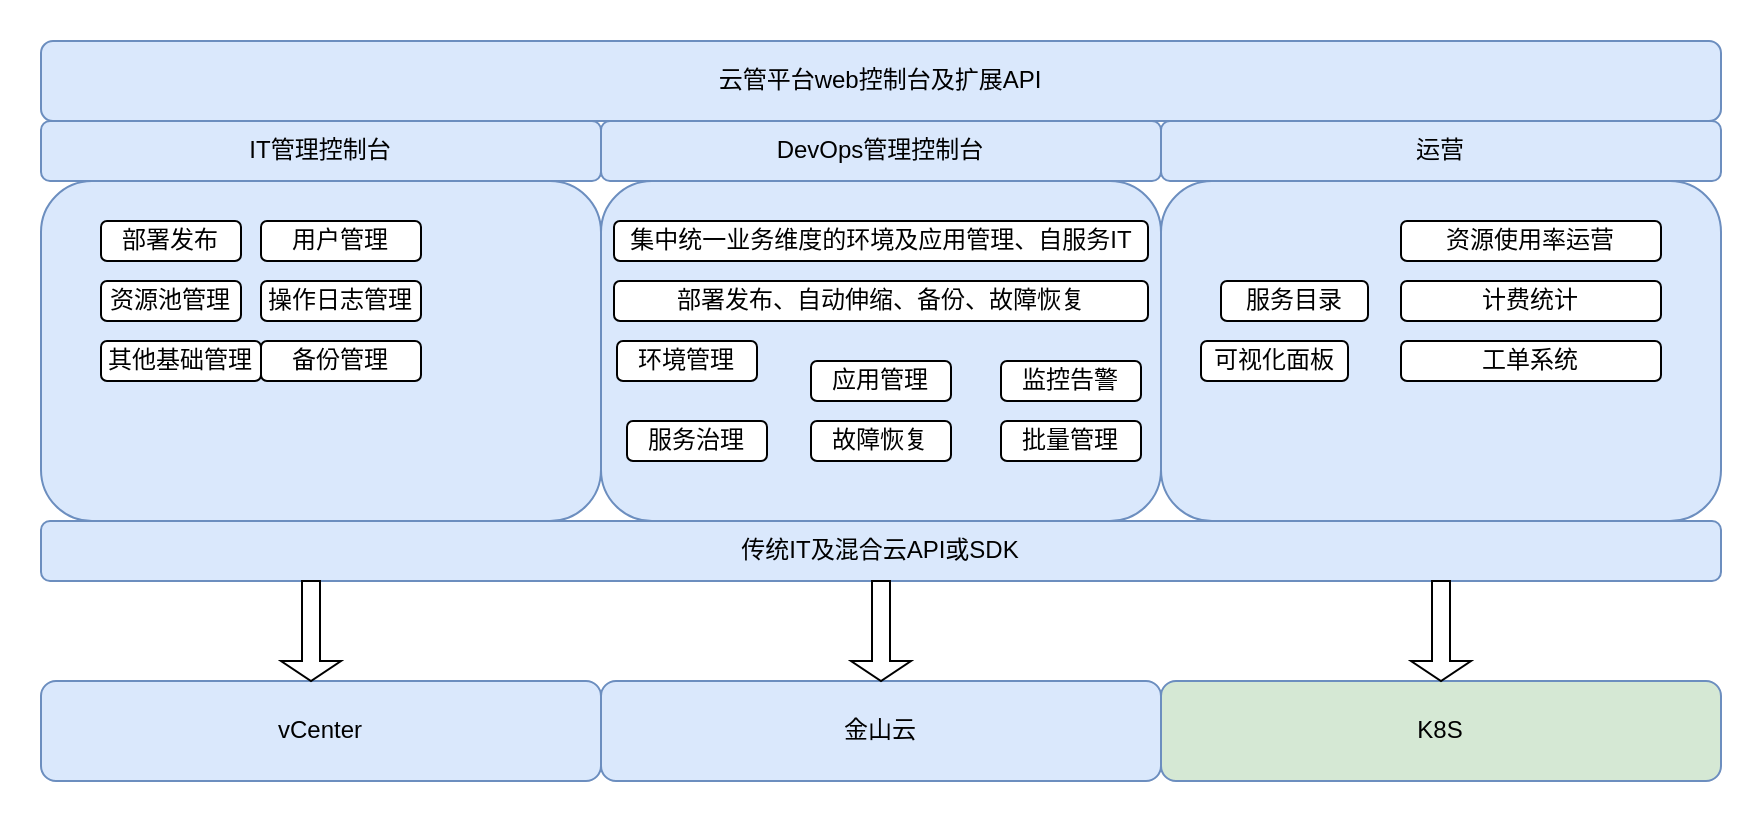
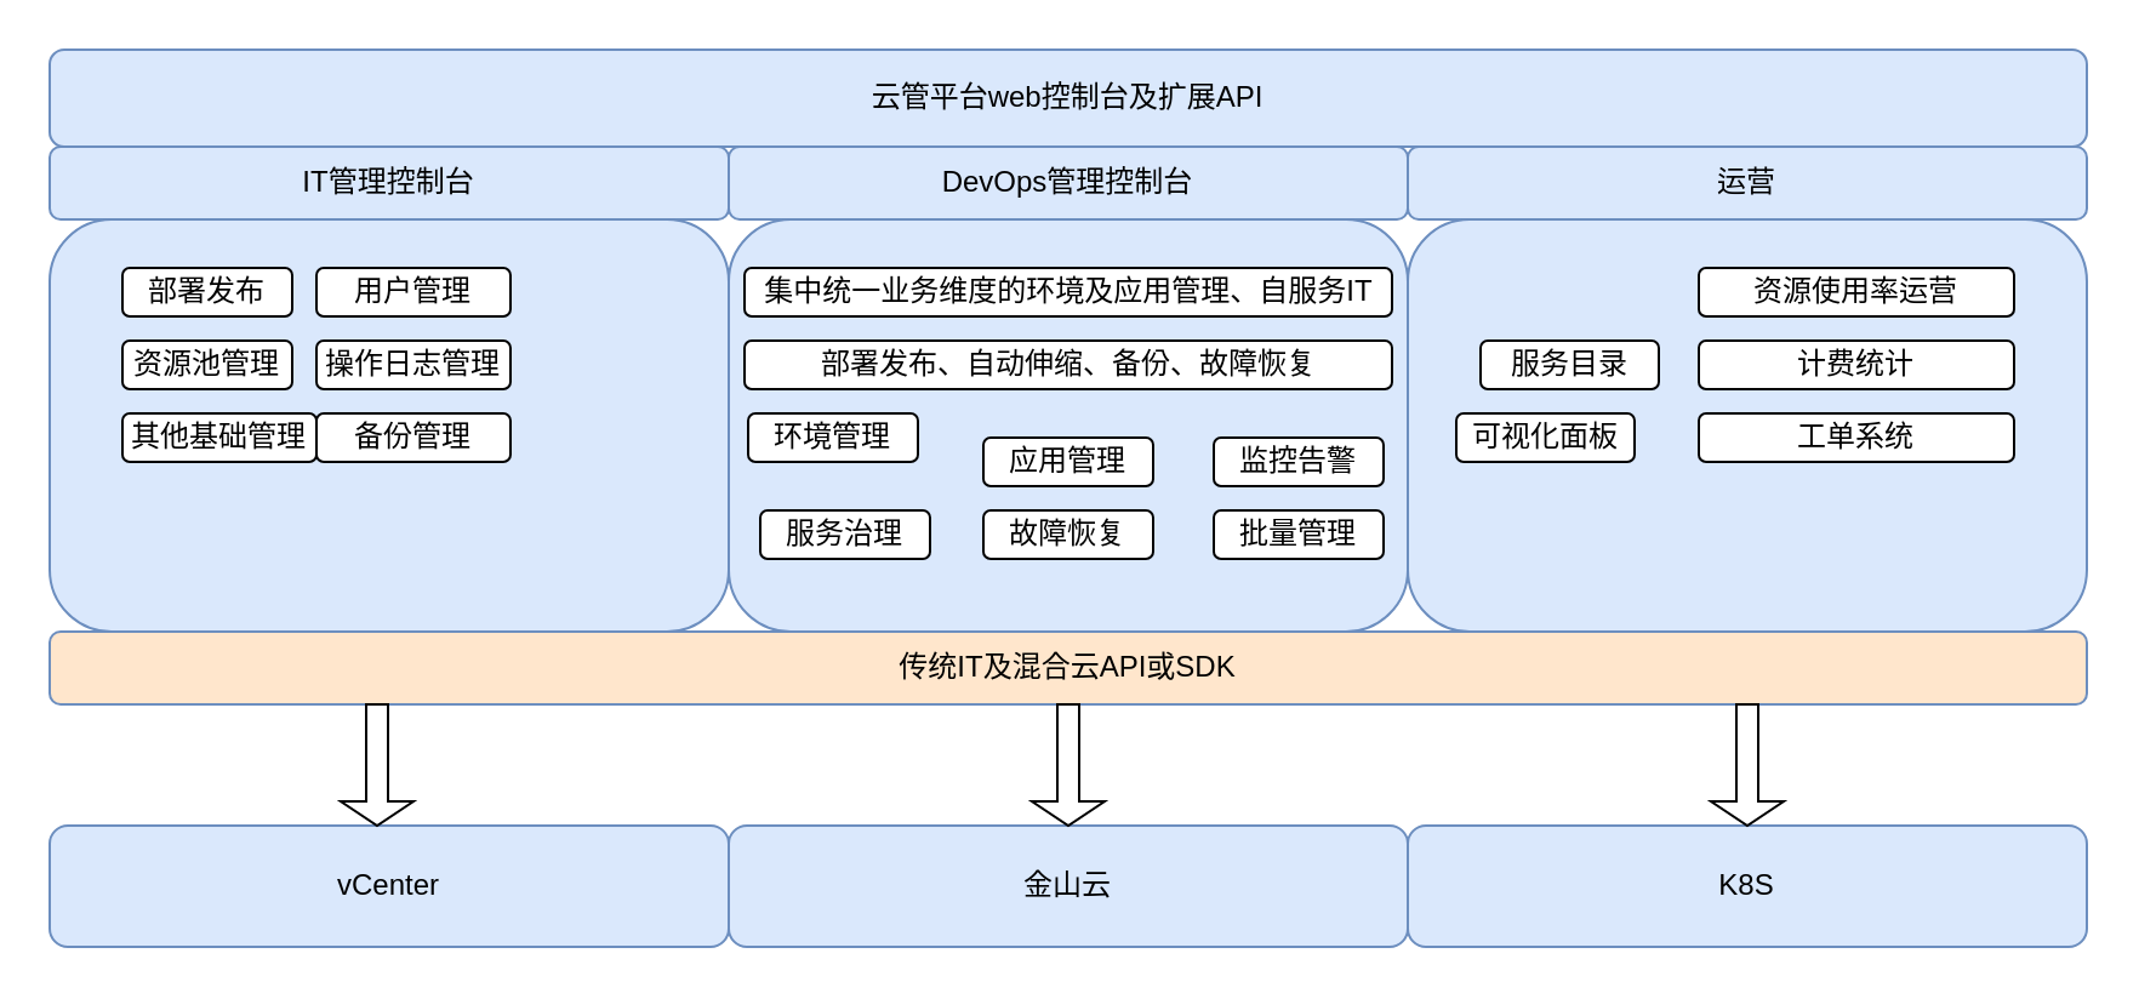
- <mxCell id="27" value="传统IT及混合云API或SDK" style="rounded=1;whiteSpace=wrap;html=1;fillColor=#dae8fc;strokeColor=#6c8ebf;" vertex="1" parent="1"><mxGeometry x="20" y="260" width="840" height="30" as="geometry" /></mxCell>
+ <mxCell id="27" value="传统IT及混合云API或SDK" style="rounded=1;whiteSpace=wrap;html=1;fillColor=#ffe6cc;strokeColor=#6c8ebf;" vertex="1" parent="1"><mxGeometry x="20" y="260" width="840" height="30" as="geometry" /></mxCell>
- <mxCell id="30" value="K8S" style="rounded=1;whiteSpace=wrap;html=1;fillColor=#d5e8d4;strokeColor=#6c8ebf;" vertex="1" parent="1"><mxGeometry x="580" y="340" width="280" height="50" as="geometry" /></mxCell>
+ <mxCell id="30" value="K8S" style="rounded=1;whiteSpace=wrap;html=1;fillColor=#dae8fc;strokeColor=#6c8ebf;" vertex="1" parent="1"><mxGeometry x="580" y="340" width="280" height="50" as="geometry" /></mxCell>
